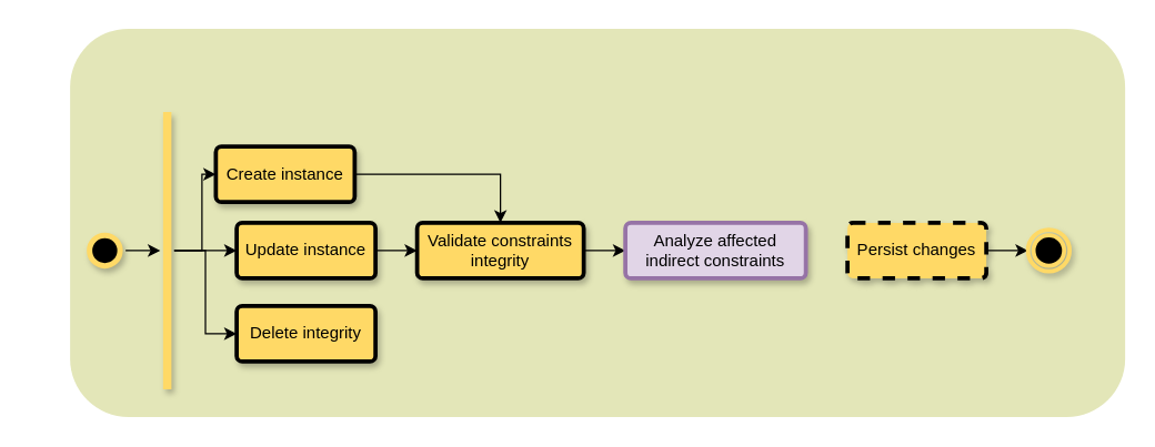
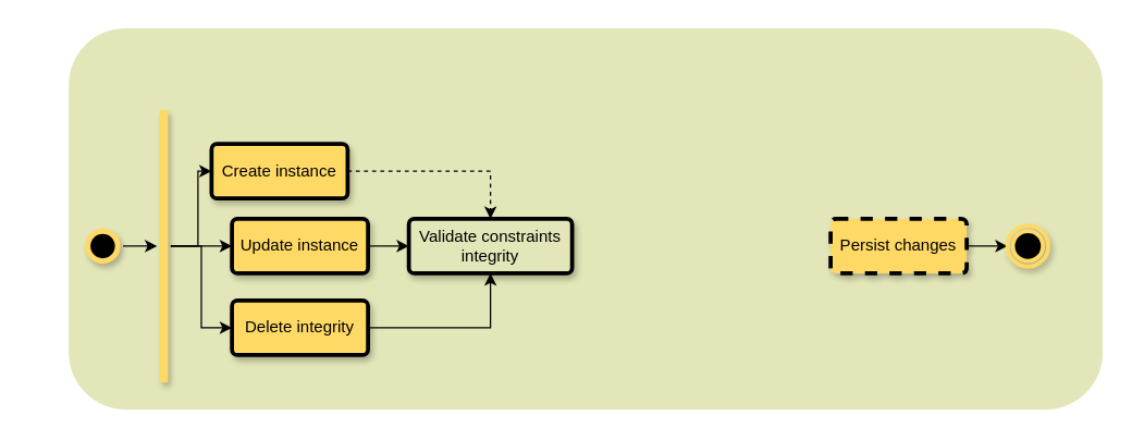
- <mxCell id="5" style="edgeStyle=orthogonalEdgeStyle;rounded=0;orthogonalLoop=1;jettySize=auto;html=1;exitX=1;exitY=0.5;exitDx=0;exitDy=0;entryX=0.5;entryY=0;entryDx=0;entryDy=0;" parent="1" source="6" target="12" edge="1"><mxGeometry relative="1" as="geometry" /></mxCell>
+ <mxCell id="5" style="edgeStyle=orthogonalEdgeStyle;rounded=0;orthogonalLoop=1;jettySize=auto;html=1;exitX=1;exitY=0.5;exitDx=0;exitDy=0;entryX=0.5;entryY=0;entryDx=0;entryDy=0;dashed=1;" parent="1" source="6" target="12" edge="1"><mxGeometry relative="1" as="geometry" /></mxCell>
- <mxCell id="12" value="Validate constraints integrity" style="rounded=1;arcSize=10;whiteSpace=wrap;html=1;align=center;strokeColor=#000000;strokeWidth=3;fillColor=#FFD966;perimeterSpacing=0;shadow=1;" parent="1" vertex="1"><mxGeometry x="300" y="160" width="120" height="40" as="geometry" /></mxCell>
+ <mxCell id="12" value="Validate constraints integrity" style="rounded=1;arcSize=10;whiteSpace=wrap;html=1;align=center;strokeColor=#000000;strokeWidth=3;fillColor=#e3e6b8;perimeterSpacing=0;shadow=1;" parent="1" vertex="1"><mxGeometry x="300" y="160" width="120" height="40" as="geometry" /></mxCell>
- <mxCell id="11" style="edgeStyle=orthogonalEdgeStyle;rounded=0;orthogonalLoop=1;jettySize=auto;html=1;exitX=1;exitY=0.5;exitDx=0;exitDy=0;entryX=0;entryY=0.5;entryDx=0;entryDy=0;" edge="1" parent="1" source="12" target="20"><mxGeometry relative="1" as="geometry" /></mxCell>
- <mxCell id="20" value="Analyze affected indirect constraints" style="rounded=1;arcSize=10;whiteSpace=wrap;html=1;align=center;strokeColor=#9673a6;strokeWidth=3;fillColor=#e1d5e7;perimeterSpacing=0;shadow=1;" vertex="1" parent="1"><mxGeometry x="450" y="160" width="130" height="40" as="geometry" /></mxCell>
+ <mxCell id="9" style="edgeStyle=orthogonalEdgeStyle;rounded=0;orthogonalLoop=1;jettySize=auto;html=1;exitX=1;exitY=0.5;exitDx=0;exitDy=0;entryX=0.5;entryY=1;entryDx=0;entryDy=0;" parent="1" source="10" target="12" edge="1"><mxGeometry relative="1" as="geometry" /></mxCell>
